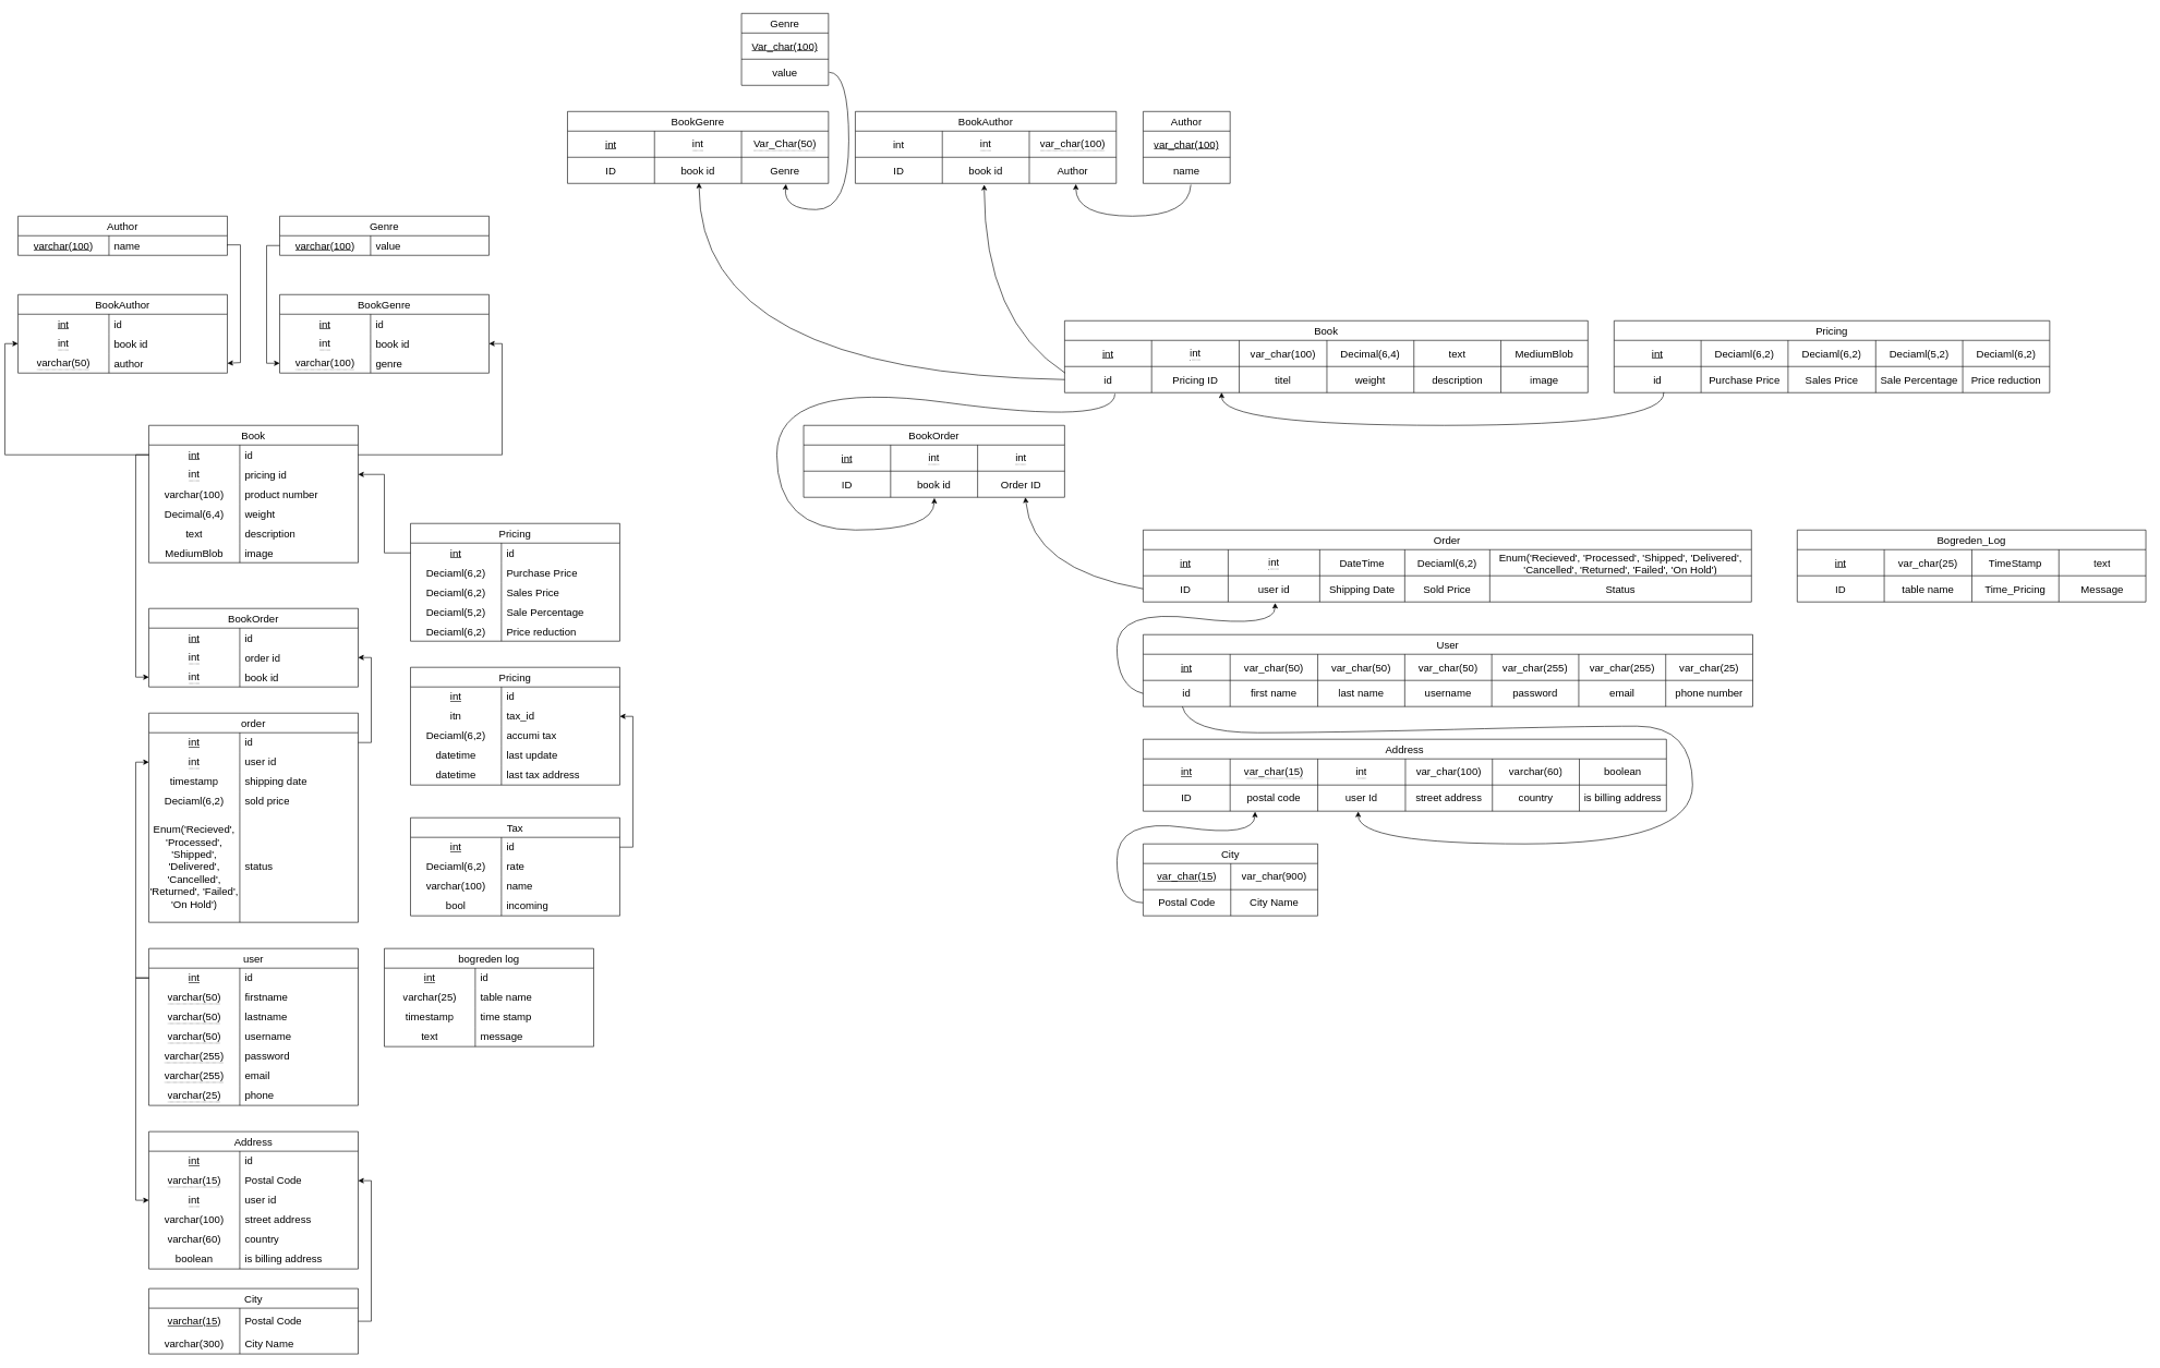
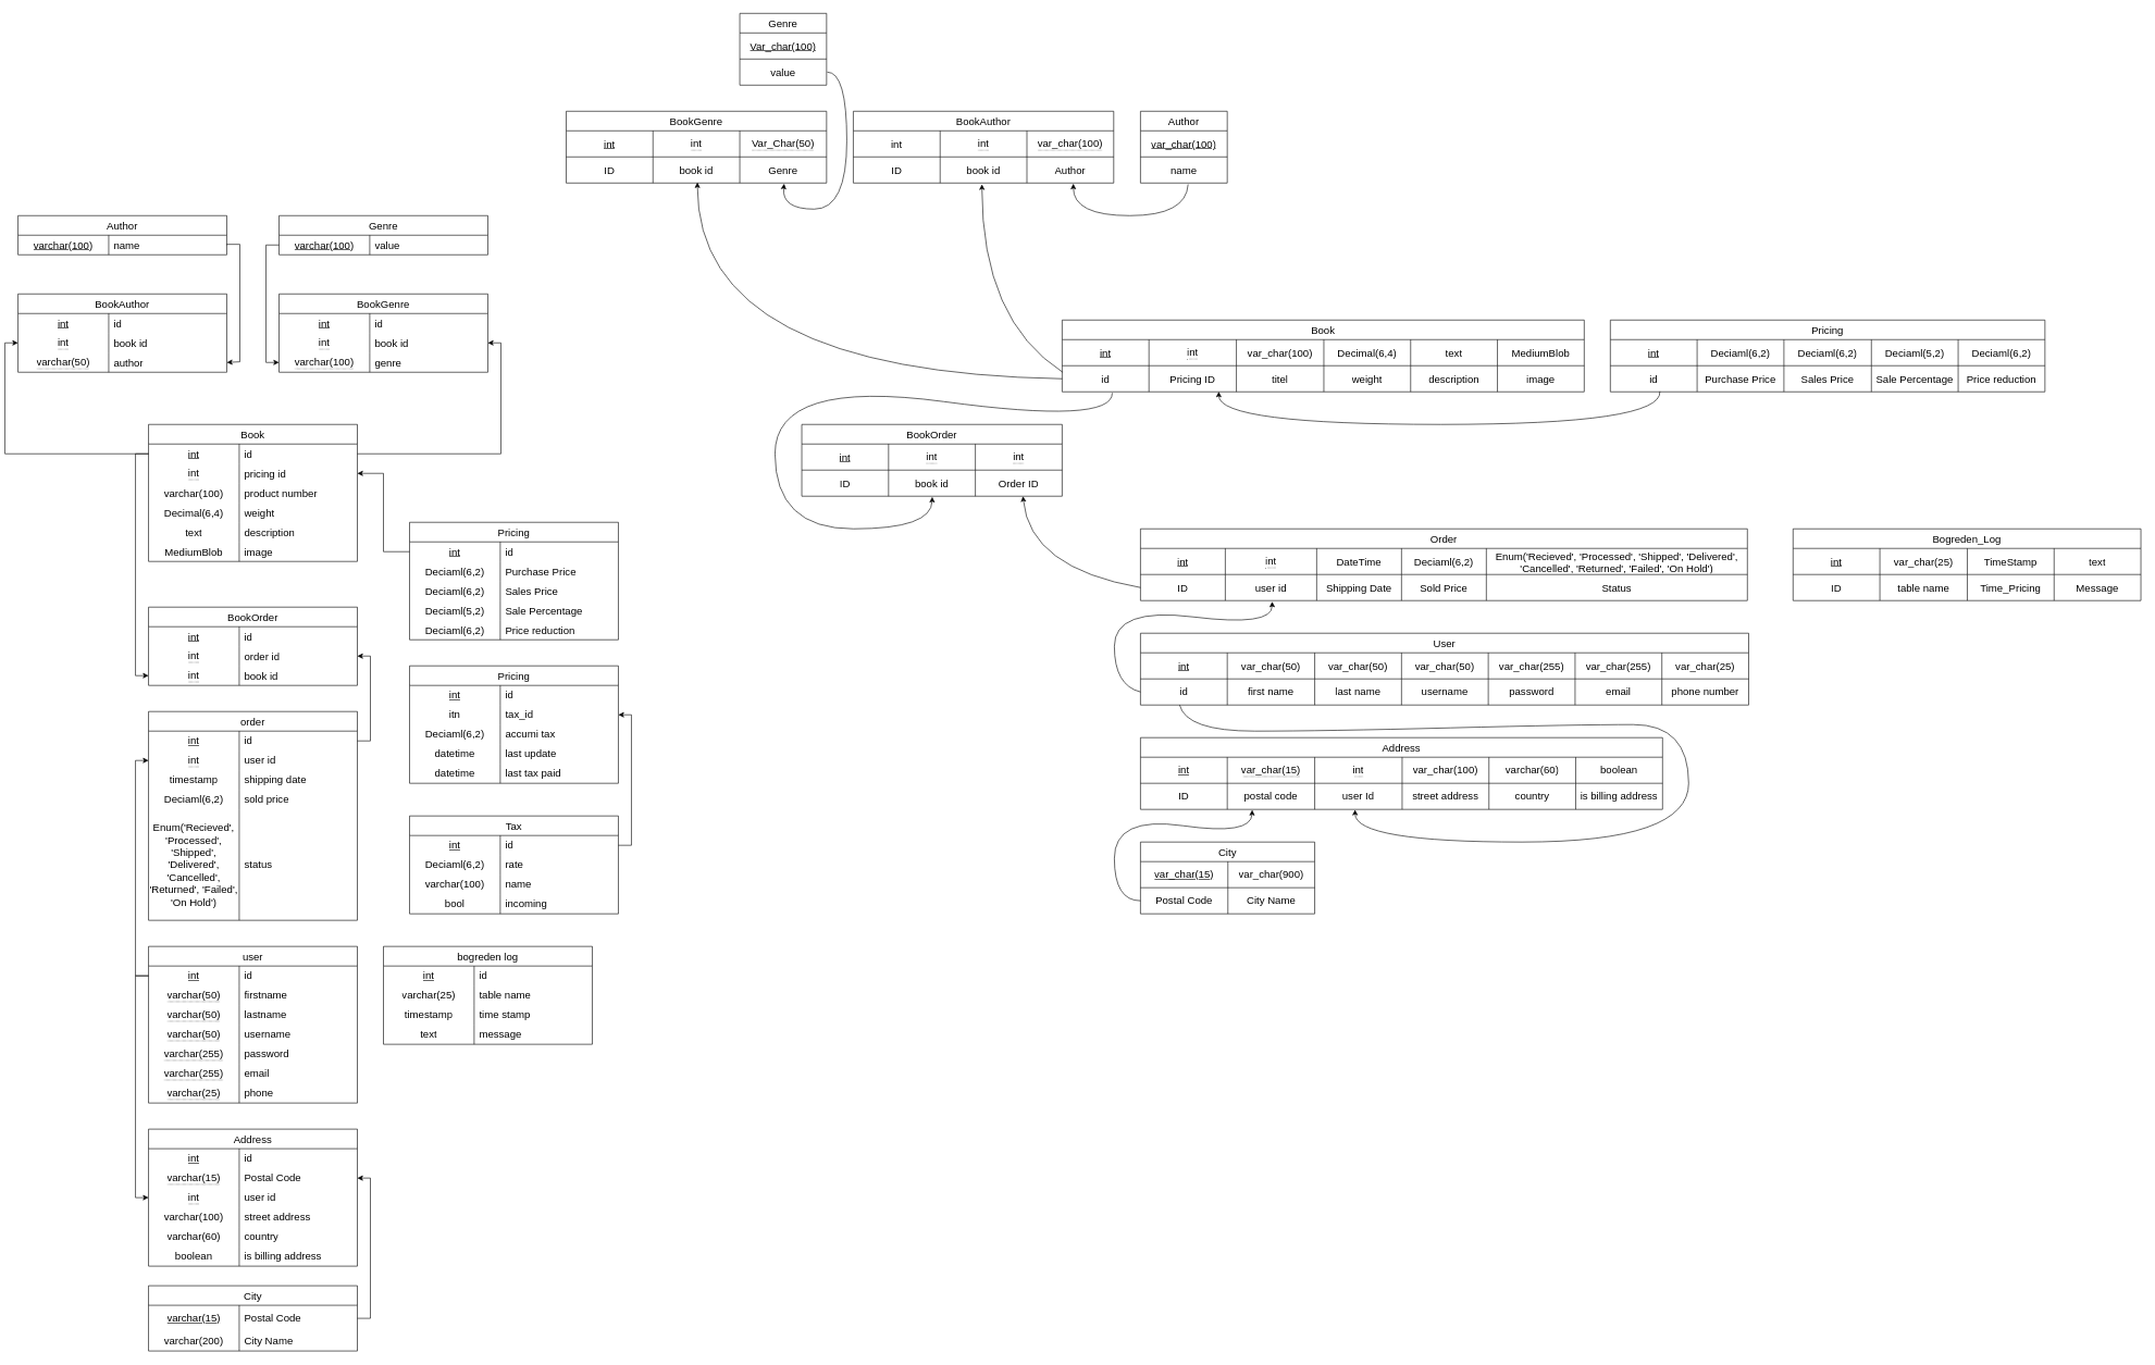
- <mxCell id="315" value="last tax address" style="shape=partialRectangle;html=1;whiteSpace=wrap;connectable=0;fillColor=none;top=0;left=0;bottom=0;right=0;align=left;spacingLeft=6;overflow=hidden;strokeColor=inherit;fontSize=16;" vertex="1" parent="313"><mxGeometry x="139" width="181" height="30" as="geometry"><mxRectangle width="181" height="30" as="alternateBounds" /></mxGeometry></mxCell>
+ <mxCell id="315" value="last tax paid" style="shape=partialRectangle;html=1;whiteSpace=wrap;connectable=0;fillColor=none;top=0;left=0;bottom=0;right=0;align=left;spacingLeft=6;overflow=hidden;strokeColor=inherit;fontSize=16;" vertex="1" parent="313"><mxGeometry x="139" width="181" height="30" as="geometry"><mxRectangle width="181" height="30" as="alternateBounds" /></mxGeometry></mxCell>
- <mxCell id="145" value="varchar(300)" style="shape=partialRectangle;html=1;whiteSpace=wrap;connectable=0;fillColor=none;top=0;left=0;bottom=0;right=0;overflow=hidden;strokeColor=inherit;fontSize=16;" parent="144" vertex="1"><mxGeometry width="139" height="30" as="geometry"><mxRectangle width="139" height="30" as="alternateBounds" /></mxGeometry></mxCell>
+ <mxCell id="145" value="varchar(200)" style="shape=partialRectangle;html=1;whiteSpace=wrap;connectable=0;fillColor=none;top=0;left=0;bottom=0;right=0;overflow=hidden;strokeColor=inherit;fontSize=16;" parent="144" vertex="1"><mxGeometry width="139" height="30" as="geometry"><mxRectangle width="139" height="30" as="alternateBounds" /></mxGeometry></mxCell>
